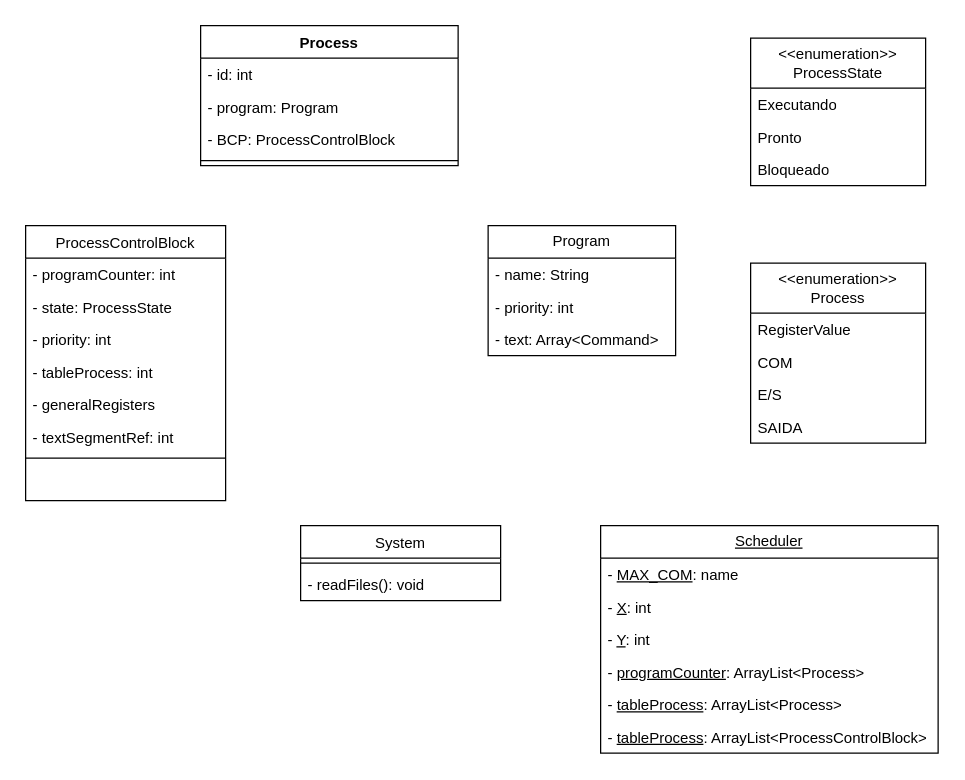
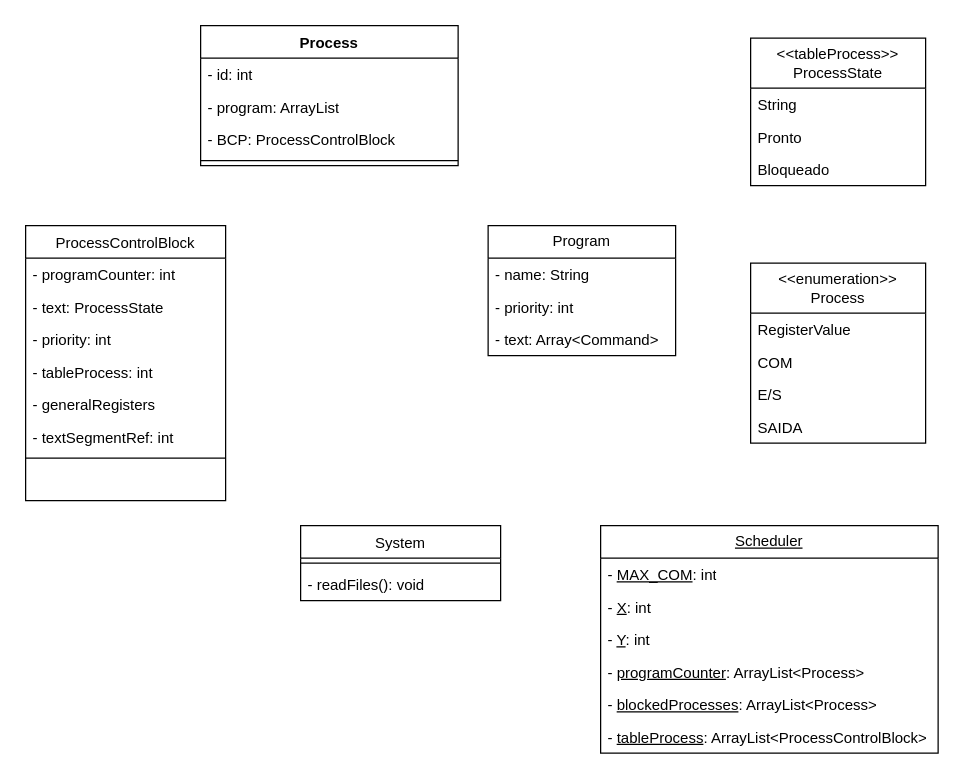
- <mxCell id="22" value="&amp;lt;&amp;lt;enumeration&amp;gt;&amp;gt;&lt;br&gt;ProcessState" style="swimlane;fontStyle=0;childLayout=stackLayout;horizontal=1;startSize=40;fillColor=none;horizontalStack=0;resizeParent=1;resizeParentMax=0;resizeLast=0;collapsible=1;marginBottom=0;whiteSpace=wrap;html=1;" vertex="1" parent="1"><mxGeometry x="600" y="30" width="140" height="118" as="geometry" /></mxCell>
+ <mxCell id="22" value="&amp;lt;&amp;lt;tableProcess&amp;gt;&amp;gt;&lt;br&gt;ProcessState" style="swimlane;fontStyle=0;childLayout=stackLayout;horizontal=1;startSize=40;fillColor=none;horizontalStack=0;resizeParent=1;resizeParentMax=0;resizeLast=0;collapsible=1;marginBottom=0;whiteSpace=wrap;html=1;" vertex="1" parent="1"><mxGeometry x="600" y="30" width="140" height="118" as="geometry" /></mxCell>
- <mxCell id="23" value="Executando" style="text;strokeColor=none;fillColor=none;align=left;verticalAlign=top;spacingLeft=4;spacingRight=4;overflow=hidden;rotatable=0;points=[[0,0.5],[1,0.5]];portConstraint=eastwest;whiteSpace=wrap;html=1;" vertex="1" parent="22"><mxGeometry y="40" width="140" height="26" as="geometry" /></mxCell>
+ <mxCell id="23" value="String" style="text;strokeColor=none;fillColor=none;align=left;verticalAlign=top;spacingLeft=4;spacingRight=4;overflow=hidden;rotatable=0;points=[[0,0.5],[1,0.5]];portConstraint=eastwest;whiteSpace=wrap;html=1;" vertex="1" parent="22"><mxGeometry y="40" width="140" height="26" as="geometry" /></mxCell>
- <mxCell id="12" value="- program: Program" style="text;strokeColor=none;fillColor=none;align=left;verticalAlign=top;spacingLeft=4;spacingRight=4;overflow=hidden;rotatable=0;points=[[0,0.5],[1,0.5]];portConstraint=eastwest;whiteSpace=wrap;html=1;" vertex="1" parent="10"><mxGeometry y="52" width="206" height="26" as="geometry" /></mxCell>
+ <mxCell id="12" value="- program: ArrayList" style="text;strokeColor=none;fillColor=none;align=left;verticalAlign=top;spacingLeft=4;spacingRight=4;overflow=hidden;rotatable=0;points=[[0,0.5],[1,0.5]];portConstraint=eastwest;whiteSpace=wrap;html=1;" vertex="1" parent="10"><mxGeometry y="52" width="206" height="26" as="geometry" /></mxCell>
- <mxCell id="4" value="- state: ProcessState" style="text;align=left;verticalAlign=top;spacingLeft=4;spacingRight=4;overflow=hidden;rotatable=0;points=[[0,0.5],[1,0.5]];portConstraint=eastwest;rounded=0;shadow=0;html=0;" parent="2" vertex="1"><mxGeometry y="52" width="160" height="26" as="geometry" /></mxCell>
+ <mxCell id="4" value="- text: ProcessState" style="text;align=left;verticalAlign=top;spacingLeft=4;spacingRight=4;overflow=hidden;rotatable=0;points=[[0,0.5],[1,0.5]];portConstraint=eastwest;rounded=0;shadow=0;html=0;" parent="2" vertex="1"><mxGeometry y="52" width="160" height="26" as="geometry" /></mxCell>
- <mxCell id="16" value="- &lt;u&gt;MAX_COM&lt;/u&gt;: name" style="text;strokeColor=none;fillColor=none;align=left;verticalAlign=top;spacingLeft=4;spacingRight=4;overflow=hidden;rotatable=0;points=[[0,0.5],[1,0.5]];portConstraint=eastwest;whiteSpace=wrap;html=1;" vertex="1" parent="15"><mxGeometry y="26" width="270" height="26" as="geometry" /></mxCell>
+ <mxCell id="16" value="- &lt;u&gt;MAX_COM&lt;/u&gt;: int" style="text;strokeColor=none;fillColor=none;align=left;verticalAlign=top;spacingLeft=4;spacingRight=4;overflow=hidden;rotatable=0;points=[[0,0.5],[1,0.5]];portConstraint=eastwest;whiteSpace=wrap;html=1;" vertex="1" parent="15"><mxGeometry y="26" width="270" height="26" as="geometry" /></mxCell>
- <mxCell id="20" value="- &lt;u&gt;tableProcess&lt;/u&gt;: ArrayList&amp;lt;Process&amp;gt;" style="text;strokeColor=none;fillColor=none;align=left;verticalAlign=top;spacingLeft=4;spacingRight=4;overflow=hidden;rotatable=0;points=[[0,0.5],[1,0.5]];portConstraint=eastwest;whiteSpace=wrap;html=1;" vertex="1" parent="15"><mxGeometry y="130" width="270" height="26" as="geometry" /></mxCell>
+ <mxCell id="20" value="- &lt;u&gt;blockedProcesses&lt;/u&gt;: ArrayList&amp;lt;Process&amp;gt;" style="text;strokeColor=none;fillColor=none;align=left;verticalAlign=top;spacingLeft=4;spacingRight=4;overflow=hidden;rotatable=0;points=[[0,0.5],[1,0.5]];portConstraint=eastwest;whiteSpace=wrap;html=1;" vertex="1" parent="15"><mxGeometry y="130" width="270" height="26" as="geometry" /></mxCell>
